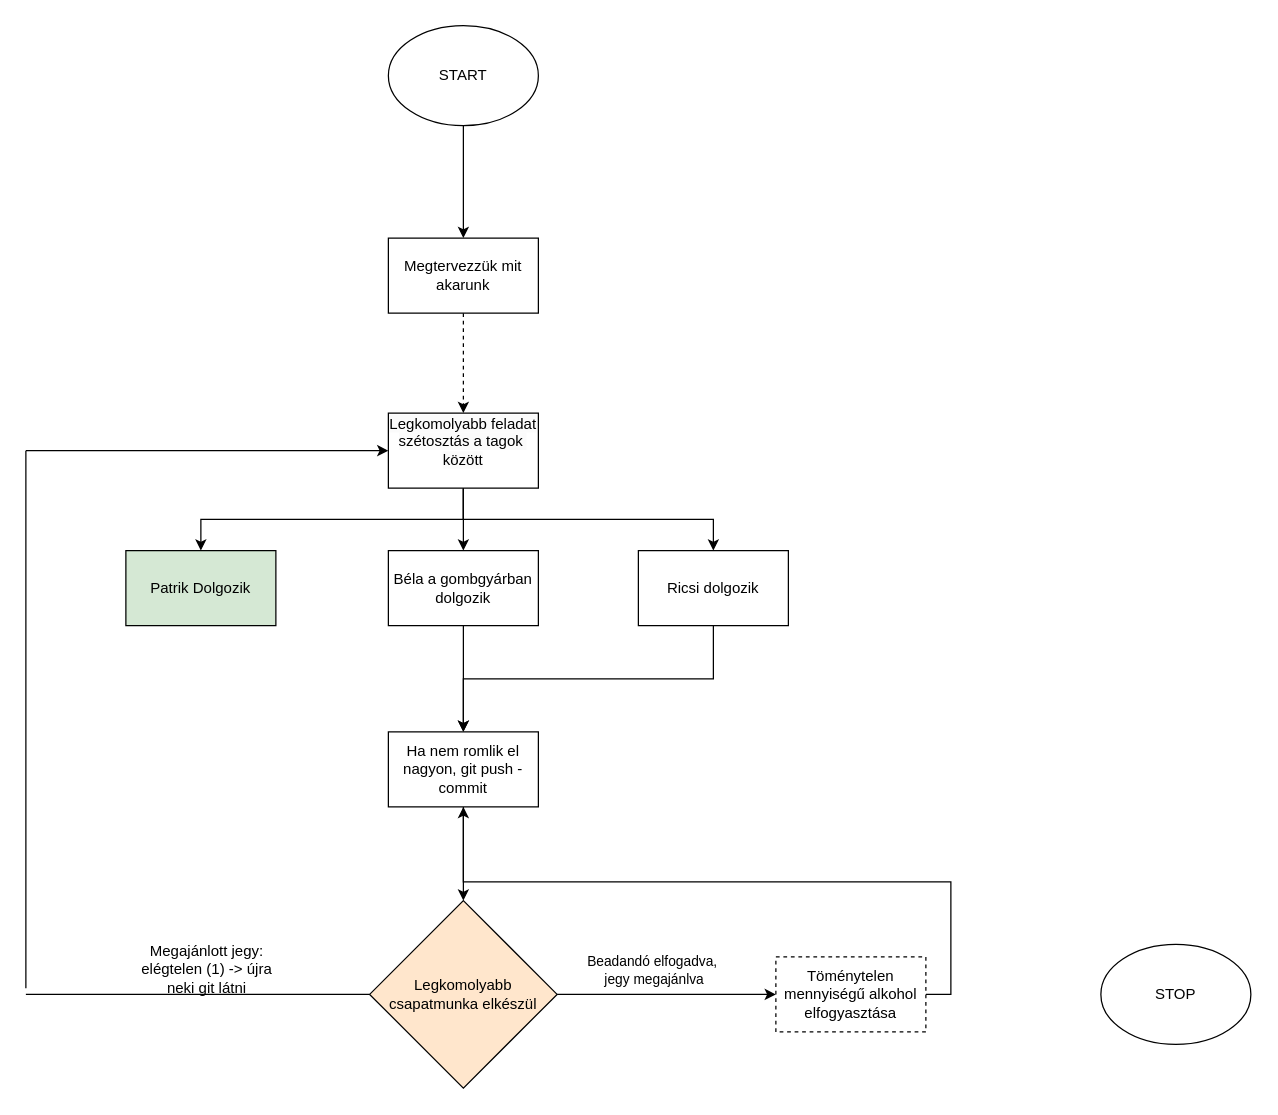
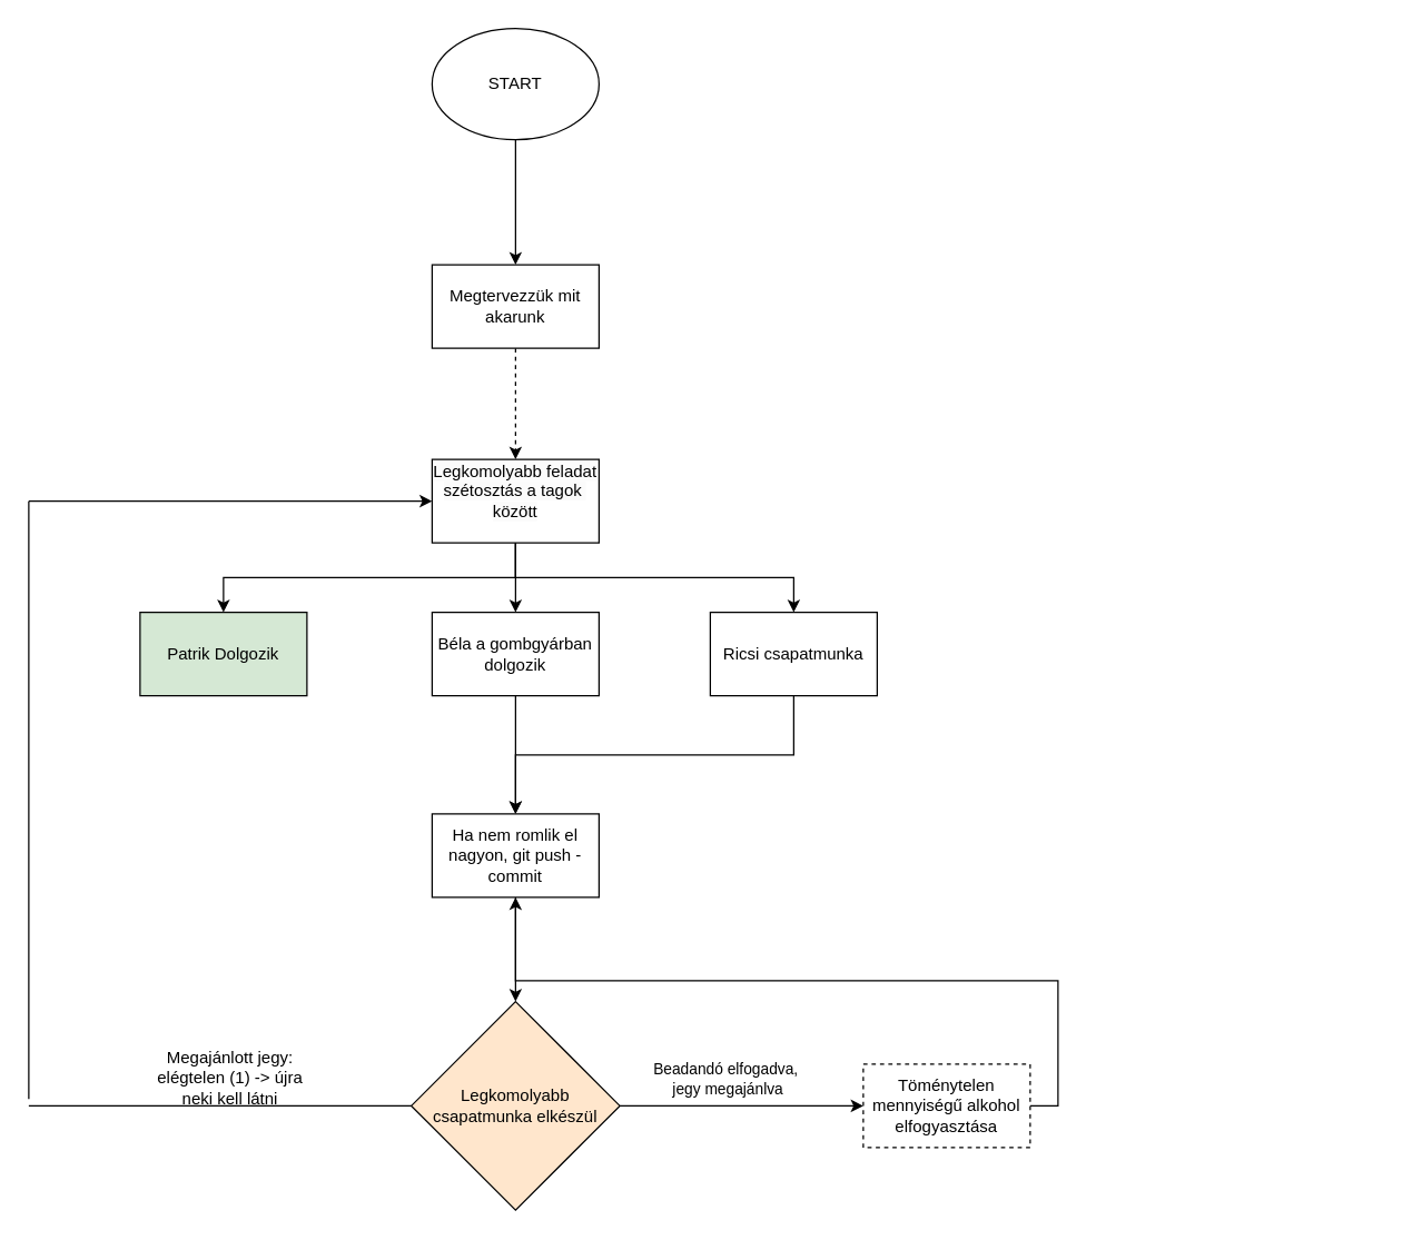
- <mxCell id="14" value="Ricsi dolgozik" style="rounded=0;whiteSpace=wrap;html=1;" vertex="1" parent="1"><mxGeometry x="510" y="440" width="120" height="60" as="geometry" /></mxCell>
+ <mxCell id="14" value="Ricsi csapatmunka" style="rounded=0;whiteSpace=wrap;html=1;" vertex="1" parent="1"><mxGeometry x="510" y="440" width="120" height="60" as="geometry" /></mxCell>
- <mxCell id="23" value="Megajánlott jegy: elégtelen (1) -&amp;gt; újra neki git látni" style="text;html=1;align=center;verticalAlign=middle;whiteSpace=wrap;rounded=0;" vertex="1" parent="1"><mxGeometry x="100" y="760" width="130" height="30" as="geometry" /></mxCell>
+ <mxCell id="23" value="Megajánlott jegy: elégtelen (1) -&amp;gt; újra neki kell látni" style="text;html=1;align=center;verticalAlign=middle;whiteSpace=wrap;rounded=0;" vertex="1" parent="1"><mxGeometry x="100" y="760" width="130" height="30" as="geometry" /></mxCell>
- <mxCell id="24" value="STOP" style="ellipse;whiteSpace=wrap;html=1;" vertex="1" parent="1"><mxGeometry x="880" y="755" width="120" height="80" as="geometry" /></mxCell>
